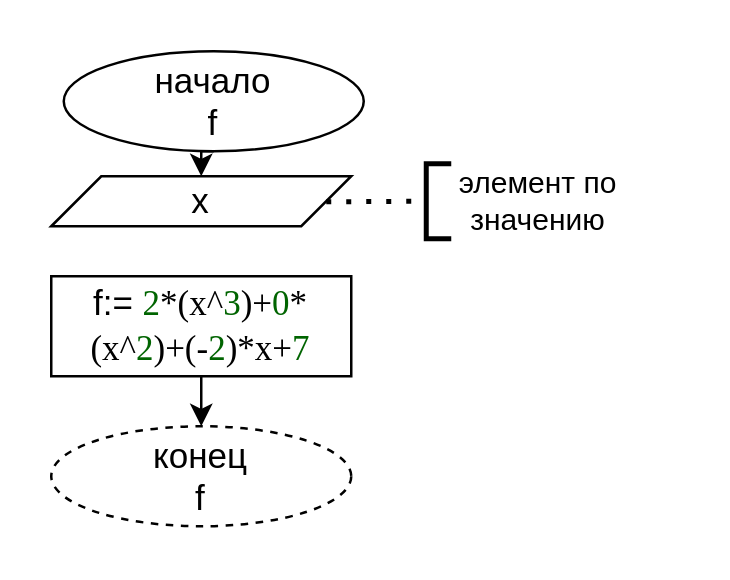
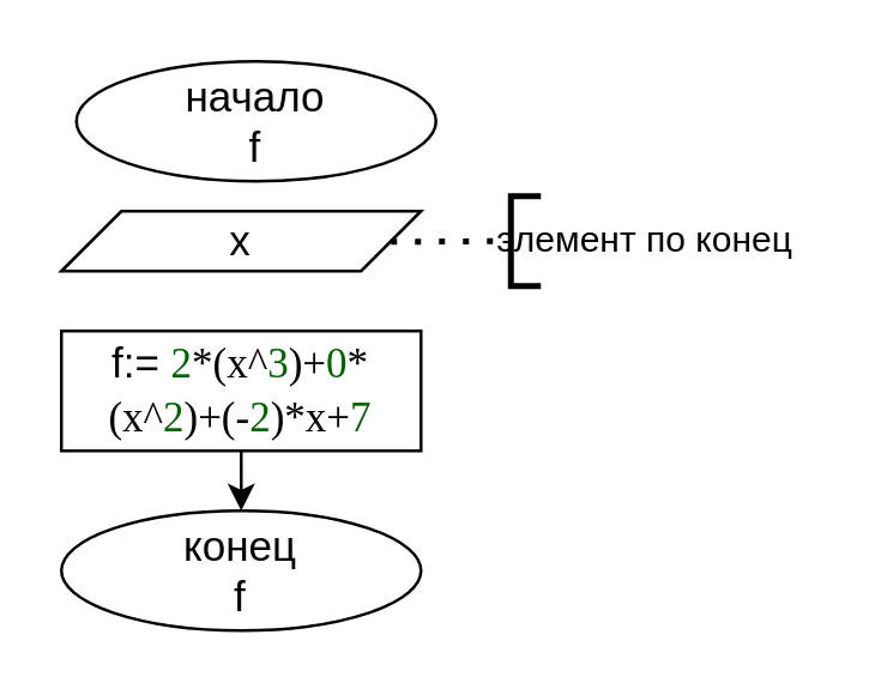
- <mxCell id="2" style="edgeStyle=orthogonalEdgeStyle;rounded=0;orthogonalLoop=1;jettySize=auto;html=1;exitX=0.5;exitY=1;exitDx=0;exitDy=0;entryX=0.5;entryY=0;entryDx=0;entryDy=0;" edge="1" parent="1" source="3" target="4"><mxGeometry relative="1" as="geometry" /></mxCell>
- <mxCell id="10" value="элемент по значению" style="text;html=1;strokeColor=none;fillColor=none;align=center;verticalAlign=middle;whiteSpace=wrap;rounded=0;" vertex="1" parent="1"><mxGeometry x="160" y="65" width="110" height="30" as="geometry" /></mxCell>
+ <mxCell id="10" value="элемент по конец" style="text;html=1;strokeColor=none;fillColor=none;align=center;verticalAlign=middle;whiteSpace=wrap;rounded=0;" vertex="1" parent="1"><mxGeometry x="160" y="65" width="110" height="30" as="geometry" /></mxCell>
- <mxCell id="7" value="&lt;font style=&quot;font-size: 14px;&quot;&gt;конец&lt;br&gt;f&lt;br&gt;&lt;/font&gt;" style="ellipse;whiteSpace=wrap;html=1;dashed=1;" vertex="1" parent="1"><mxGeometry x="20" y="170" width="120" height="40" as="geometry" /></mxCell>
+ <mxCell id="7" value="&lt;font style=&quot;font-size: 14px;&quot;&gt;конец&lt;br&gt;f&lt;br&gt;&lt;/font&gt;" style="ellipse;whiteSpace=wrap;html=1;" vertex="1" parent="1"><mxGeometry x="20" y="170" width="120" height="40" as="geometry" /></mxCell>
